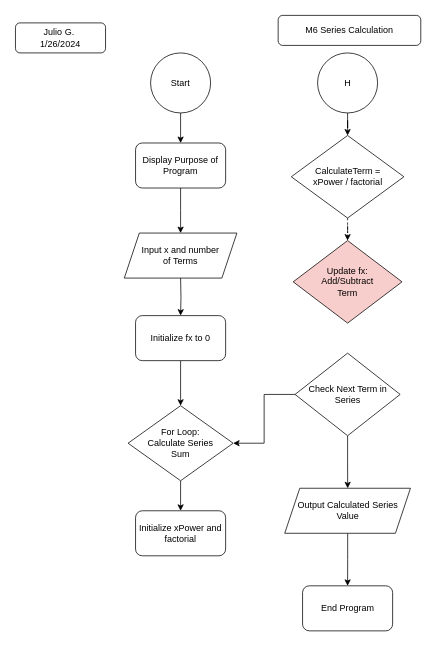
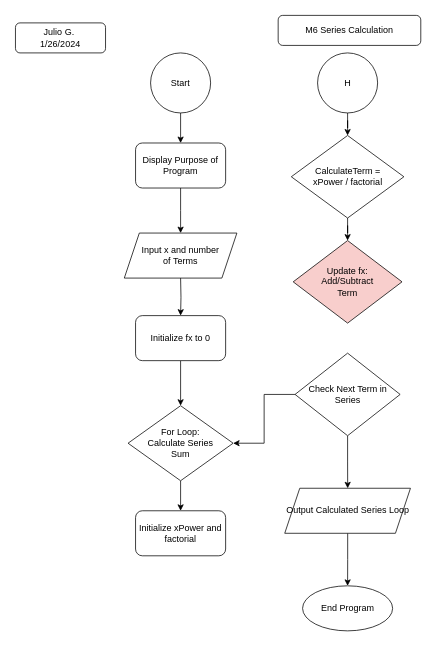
- <mxCell id="18" value="" style="edgeStyle=orthogonalEdgeStyle;rounded=0;orthogonalLoop=1;jettySize=auto;html=1;dashed=1;" edge="1" parent="1" source="19" target="20"><mxGeometry relative="1" as="geometry" /></mxCell>
+ <mxCell id="18" value="" style="edgeStyle=orthogonalEdgeStyle;rounded=0;orthogonalLoop=1;jettySize=auto;html=1;" edge="1" parent="1" source="19" target="20"><mxGeometry relative="1" as="geometry" /></mxCell>
- <mxCell id="25" value="Output Calculated Series Value" style="shape=parallelogram;perimeter=parallelogramPerimeter;whiteSpace=wrap;html=1;fixedSize=1;" vertex="1" parent="1"><mxGeometry x="378.75" y="650" width="167.5" height="60" as="geometry" /></mxCell>
+ <mxCell id="25" value="Output Calculated Series Loop" style="shape=parallelogram;perimeter=parallelogramPerimeter;whiteSpace=wrap;html=1;fixedSize=1;" vertex="1" parent="1"><mxGeometry x="378.75" y="650" width="167.5" height="60" as="geometry" /></mxCell>
- <mxCell id="14" value="End Program" style="rounded=1;whiteSpace=wrap;html=1;" vertex="1" parent="1"><mxGeometry x="402.5" y="780" width="120" height="60" as="geometry" /></mxCell>
+ <mxCell id="14" value="End Program" style="ellipse;whiteSpace=wrap;html=1;" vertex="1" parent="1"><mxGeometry x="402.5" y="780" width="120" height="60" as="geometry" /></mxCell>
